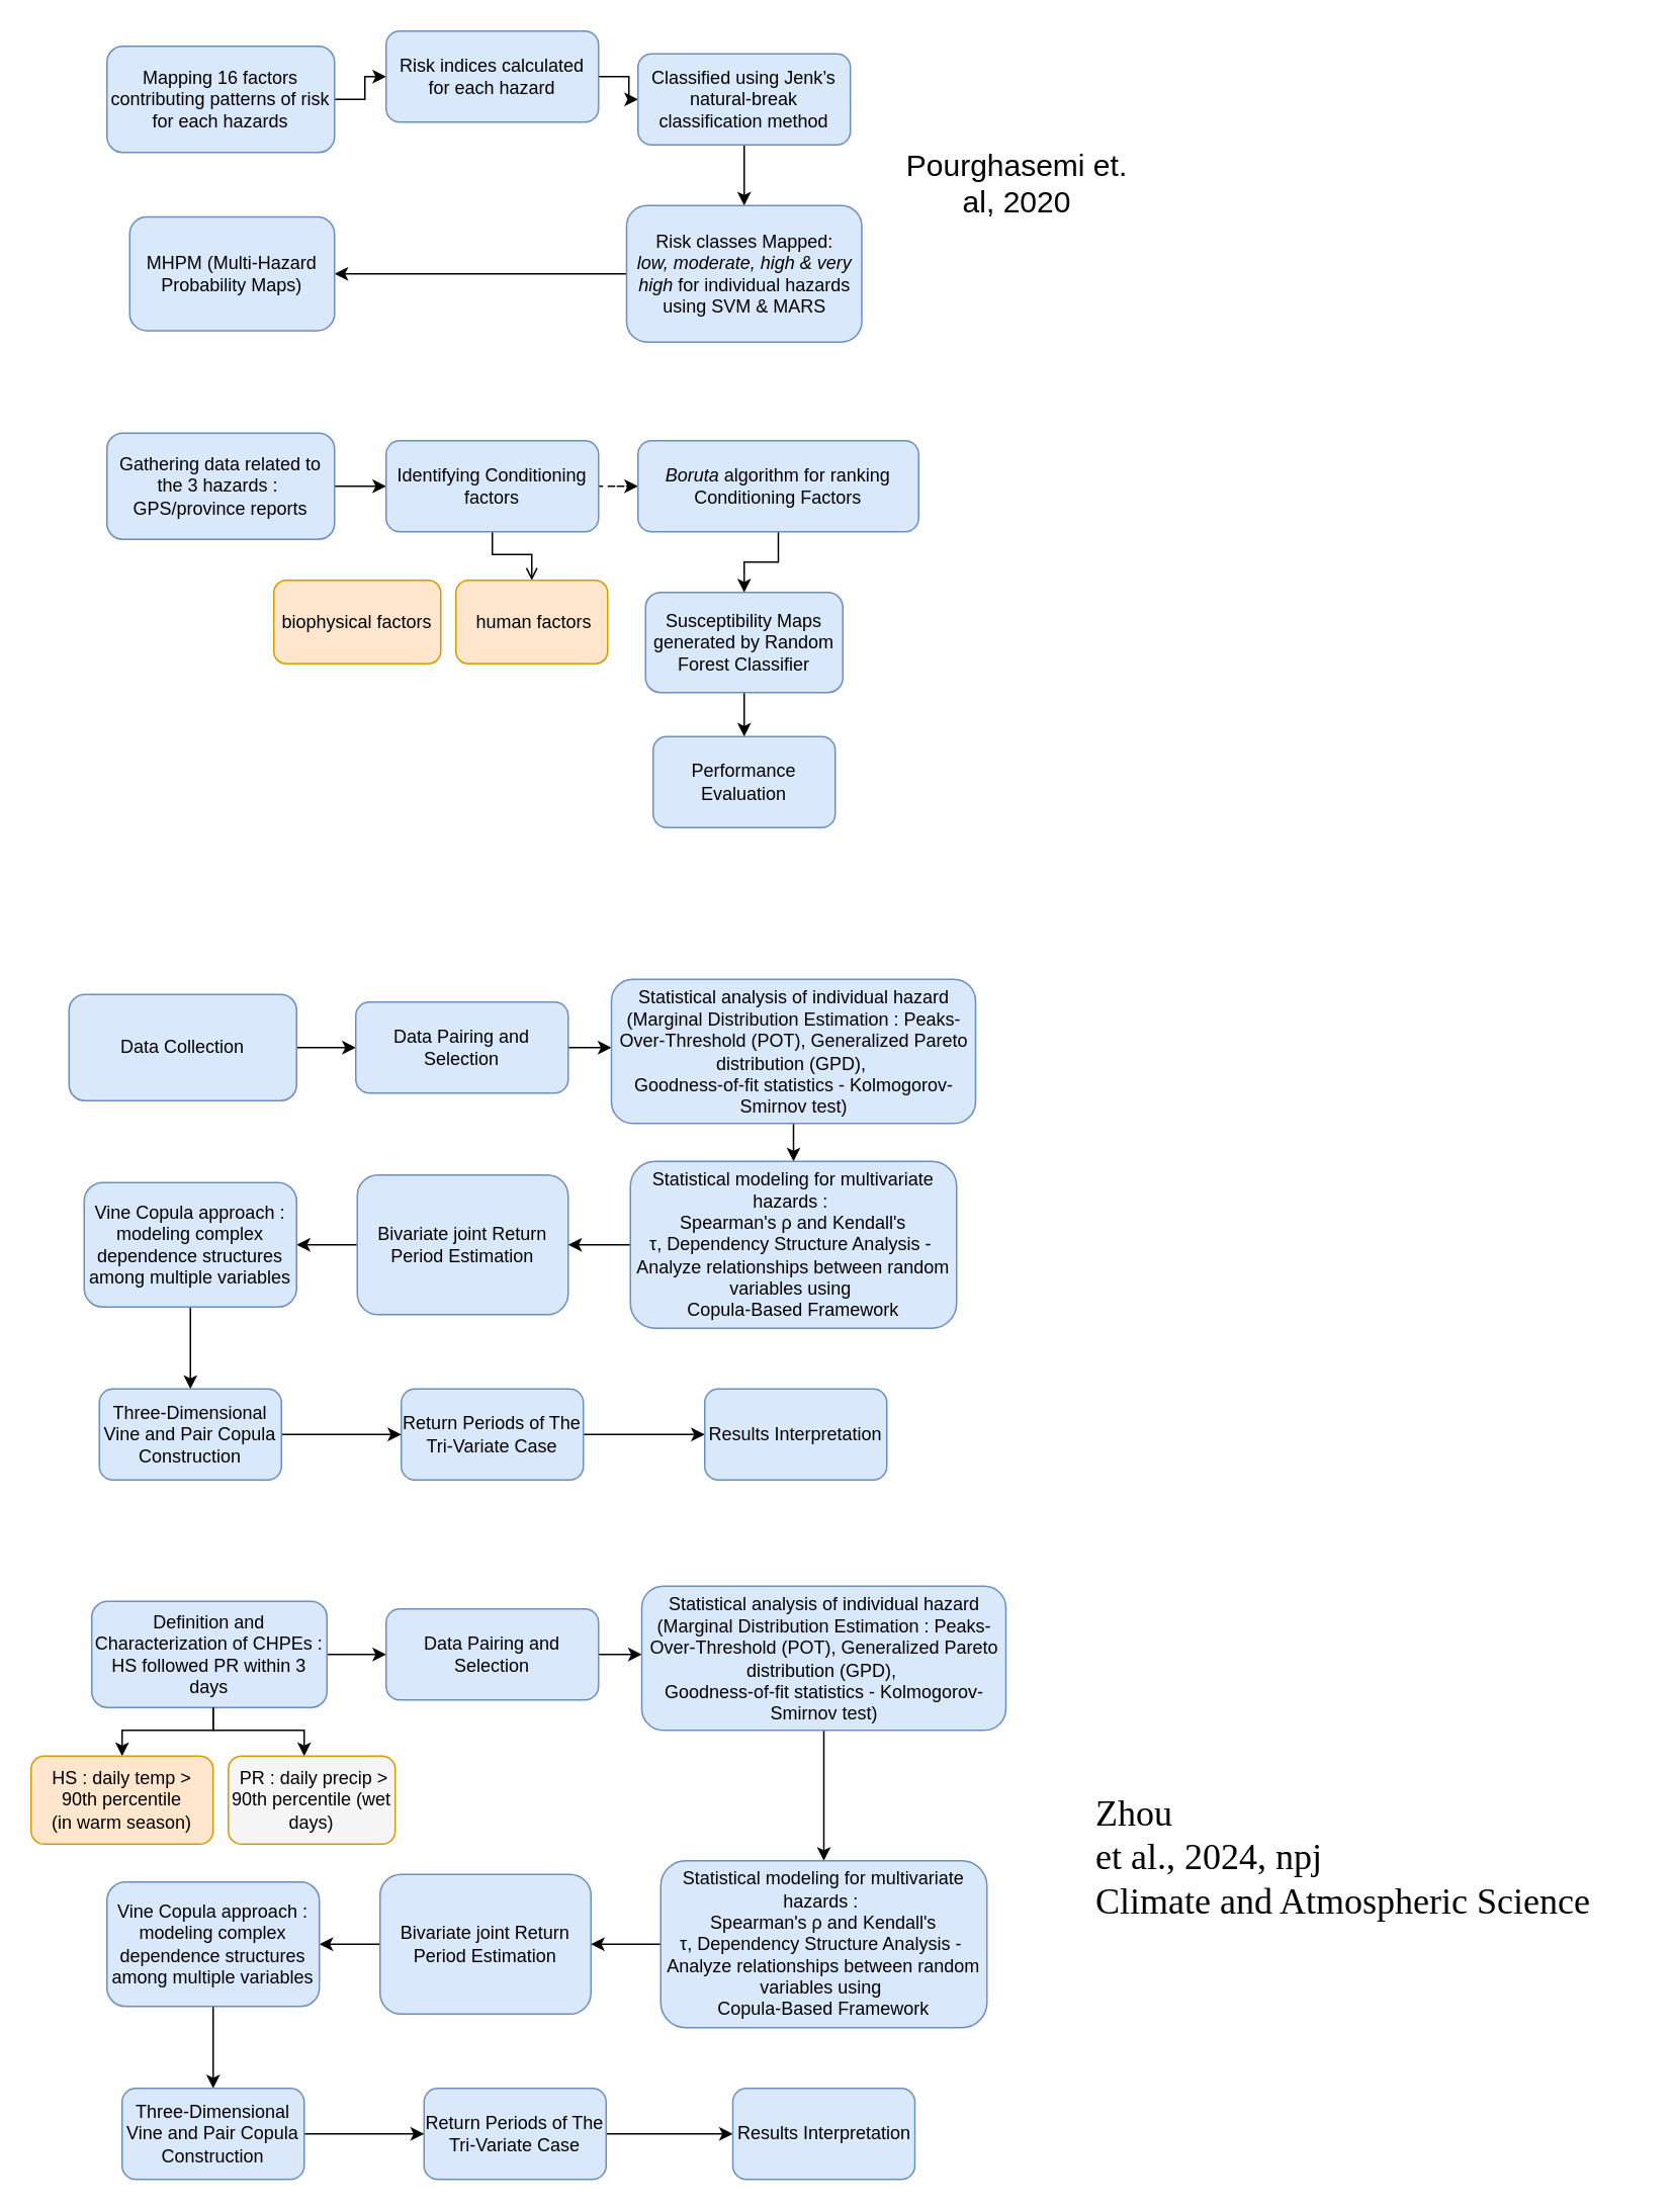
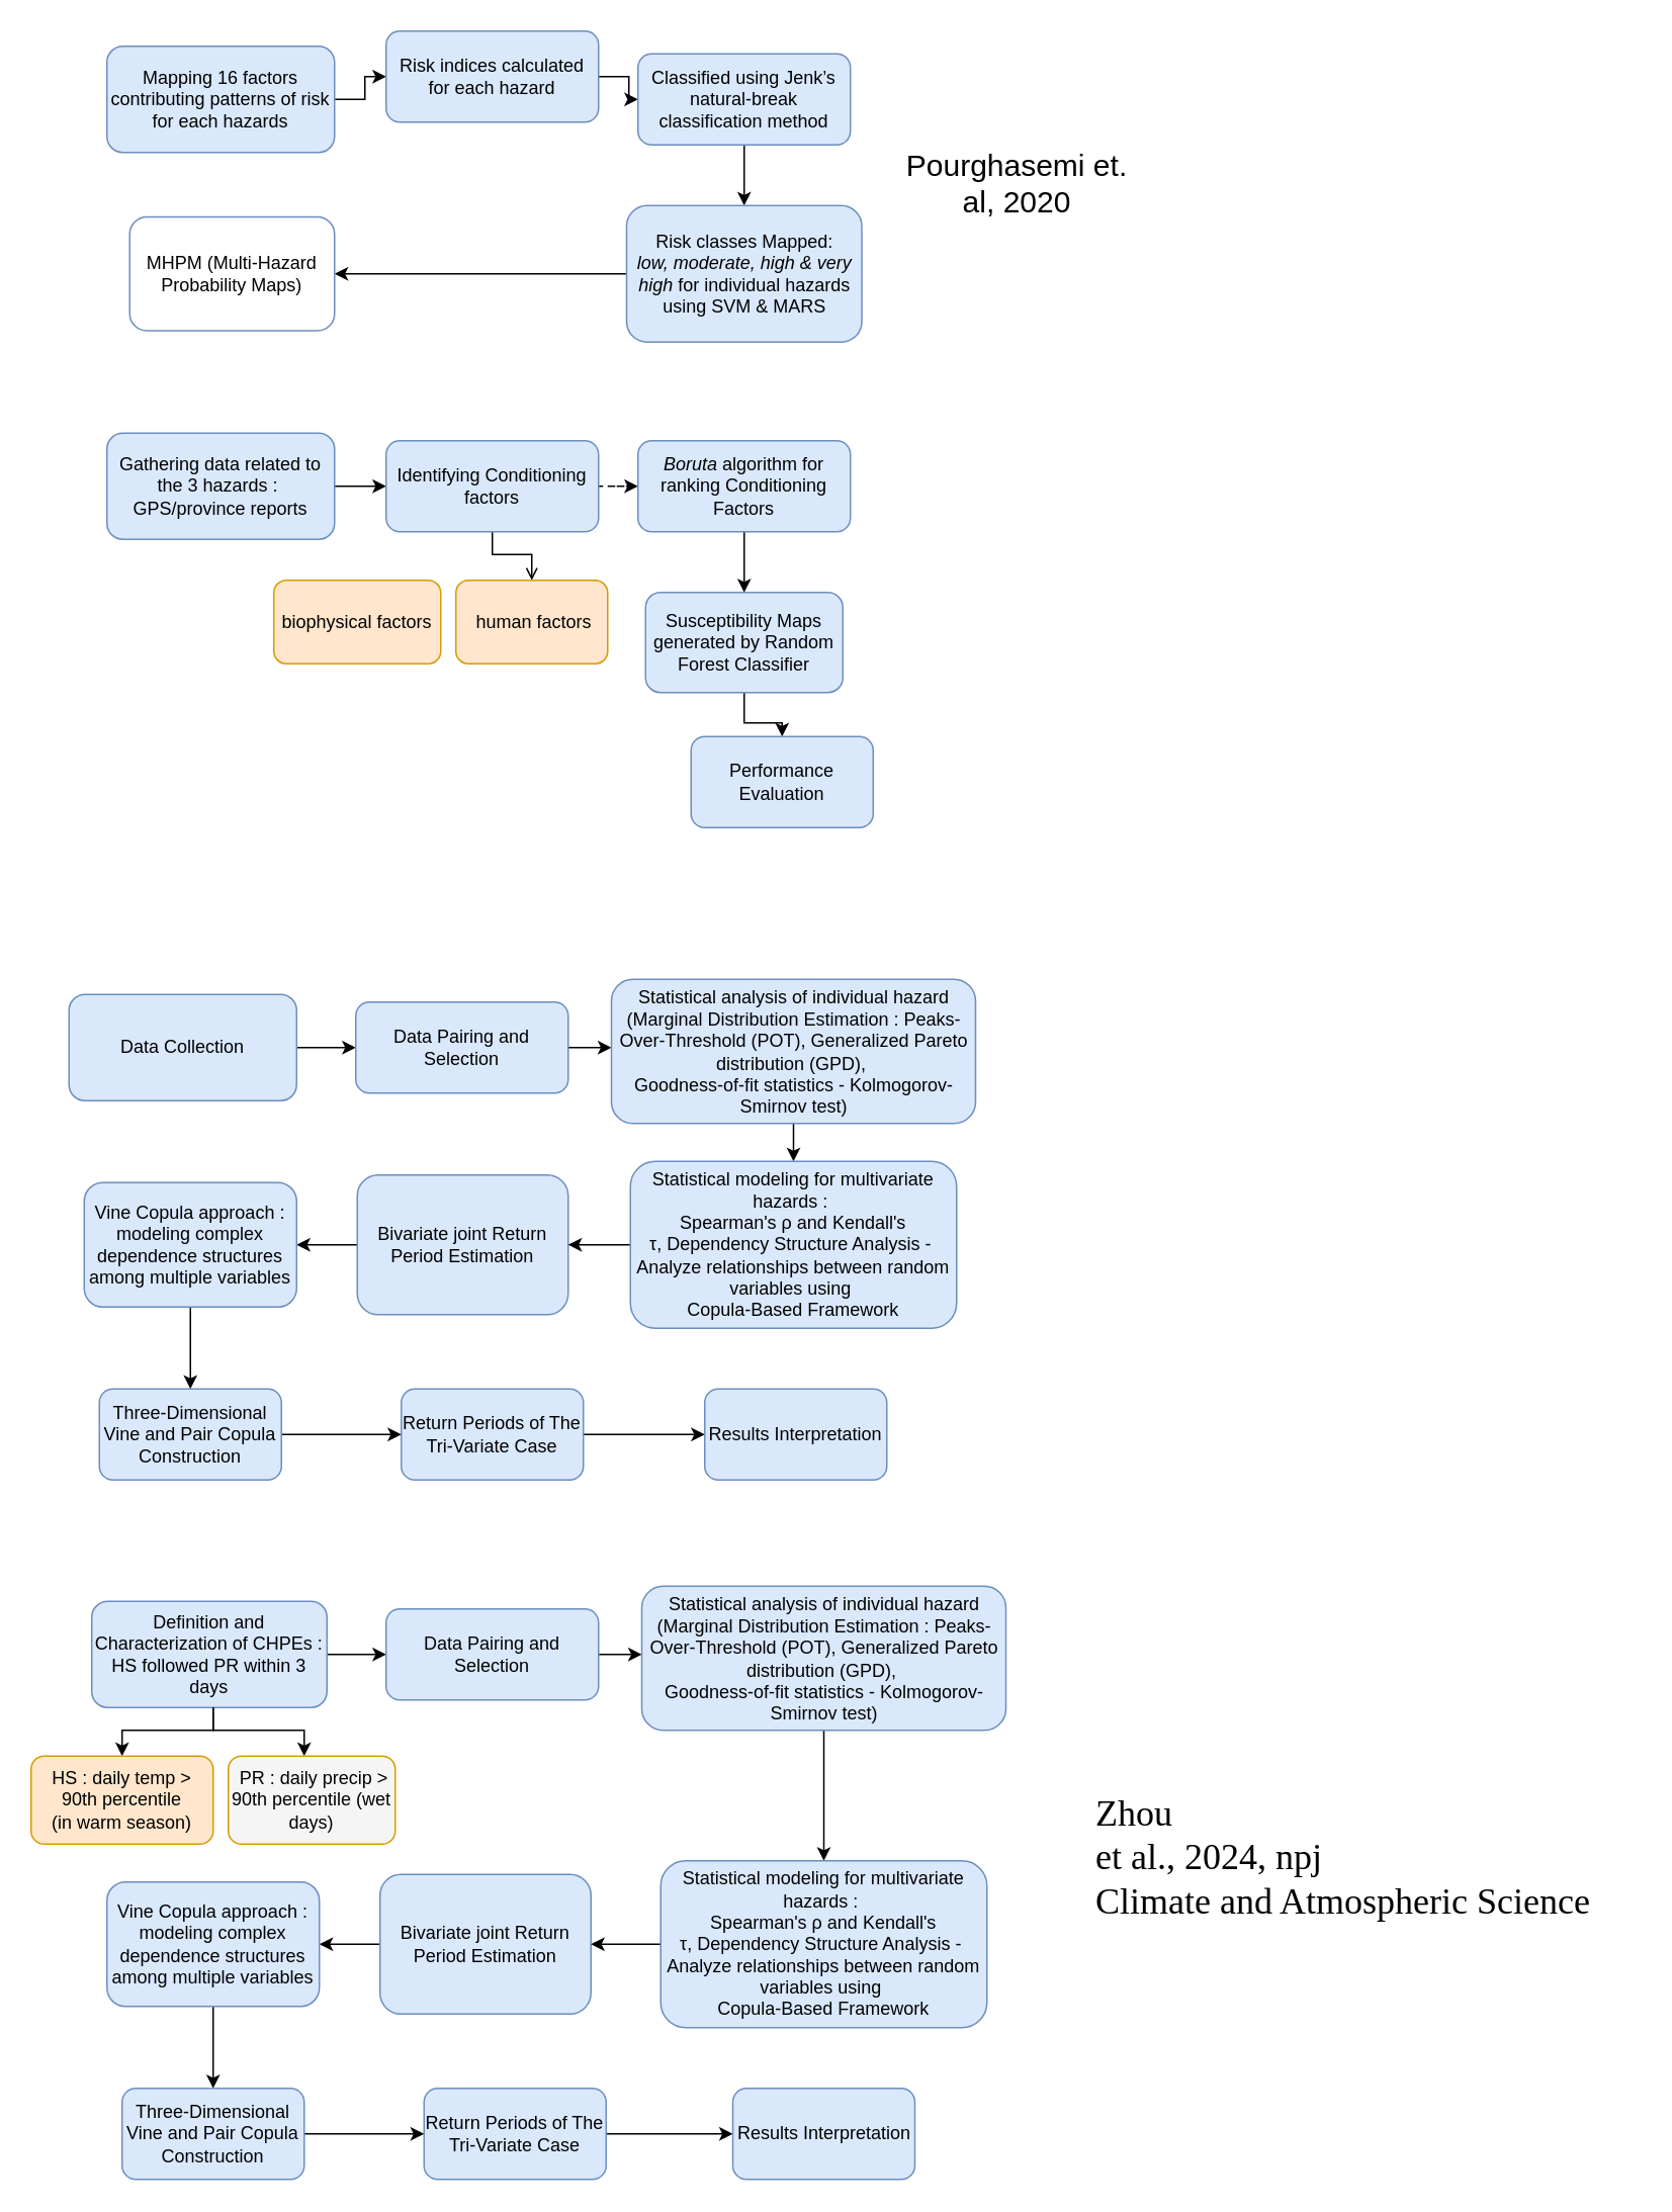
- <mxCell id="22" value="MHPM (Multi-Hazard Probability Maps)" style="whiteSpace=wrap;html=1;fillColor=#dae8fc;strokeColor=#6c8ebf;rounded=1;glass=0;strokeWidth=1;shadow=0;" parent="1" vertex="1"><mxGeometry x="85" y="142.5" width="135" height="75" as="geometry" /></mxCell>
+ <mxCell id="22" value="MHPM (Multi-Hazard Probability Maps)" style="whiteSpace=wrap;html=1;fillColor=#ffffff;strokeColor=#6c8ebf;rounded=1;glass=0;strokeWidth=1;shadow=0;" parent="1" vertex="1"><mxGeometry x="85" y="142.5" width="135" height="75" as="geometry" /></mxCell>
- <mxCell id="17" value="&lt;i&gt;Boruta&lt;/i&gt; algorithm for ranking Conditioning Factors" style="rounded=1;whiteSpace=wrap;html=1;fontSize=12;glass=0;strokeWidth=1;shadow=0;fillColor=#dae8fc;strokeColor=#6c8ebf;" parent="1" vertex="1"><mxGeometry x="420" y="290" width="185" height="60" as="geometry" /></mxCell>
+ <mxCell id="17" value="&lt;i&gt;Boruta&lt;/i&gt; algorithm for ranking Conditioning Factors" style="rounded=1;whiteSpace=wrap;html=1;fontSize=12;glass=0;strokeWidth=1;shadow=0;fillColor=#dae8fc;strokeColor=#6c8ebf;" parent="1" vertex="1"><mxGeometry x="420" y="290" width="140" height="60" as="geometry" /></mxCell>
- <mxCell id="23" value="Performance Evaluation" style="whiteSpace=wrap;html=1;fillColor=#dae8fc;strokeColor=#6c8ebf;rounded=1;glass=0;strokeWidth=1;shadow=0;" parent="1" vertex="1"><mxGeometry x="430" y="485" width="120" height="60" as="geometry" /></mxCell>
+ <mxCell id="23" value="Performance Evaluation" style="whiteSpace=wrap;html=1;fillColor=#dae8fc;strokeColor=#6c8ebf;rounded=1;glass=0;strokeWidth=1;shadow=0;" parent="1" vertex="1"><mxGeometry x="455" y="485" width="120" height="60" as="geometry" /></mxCell>
